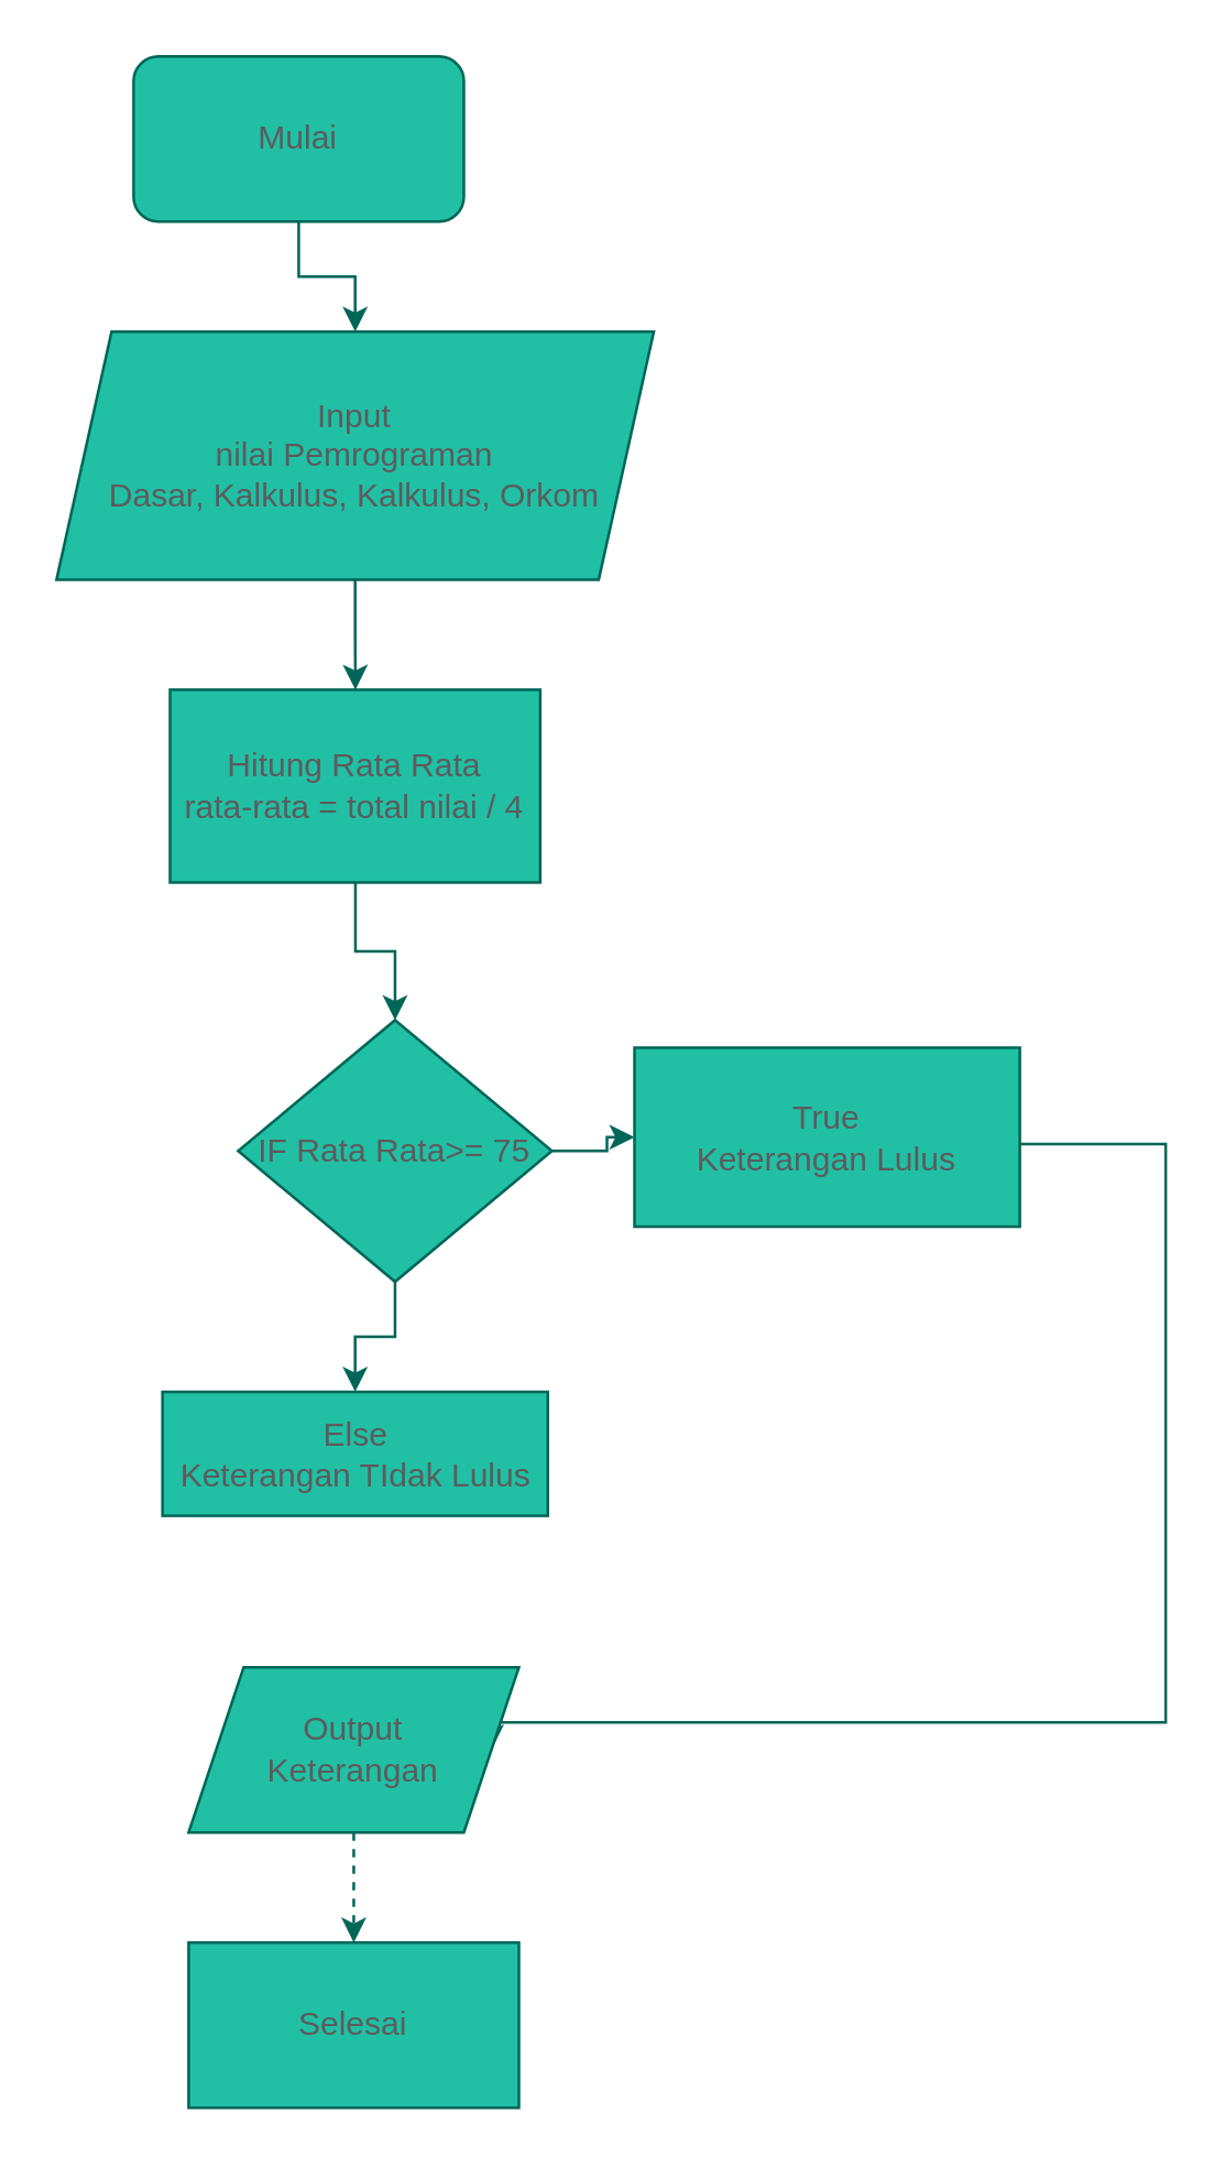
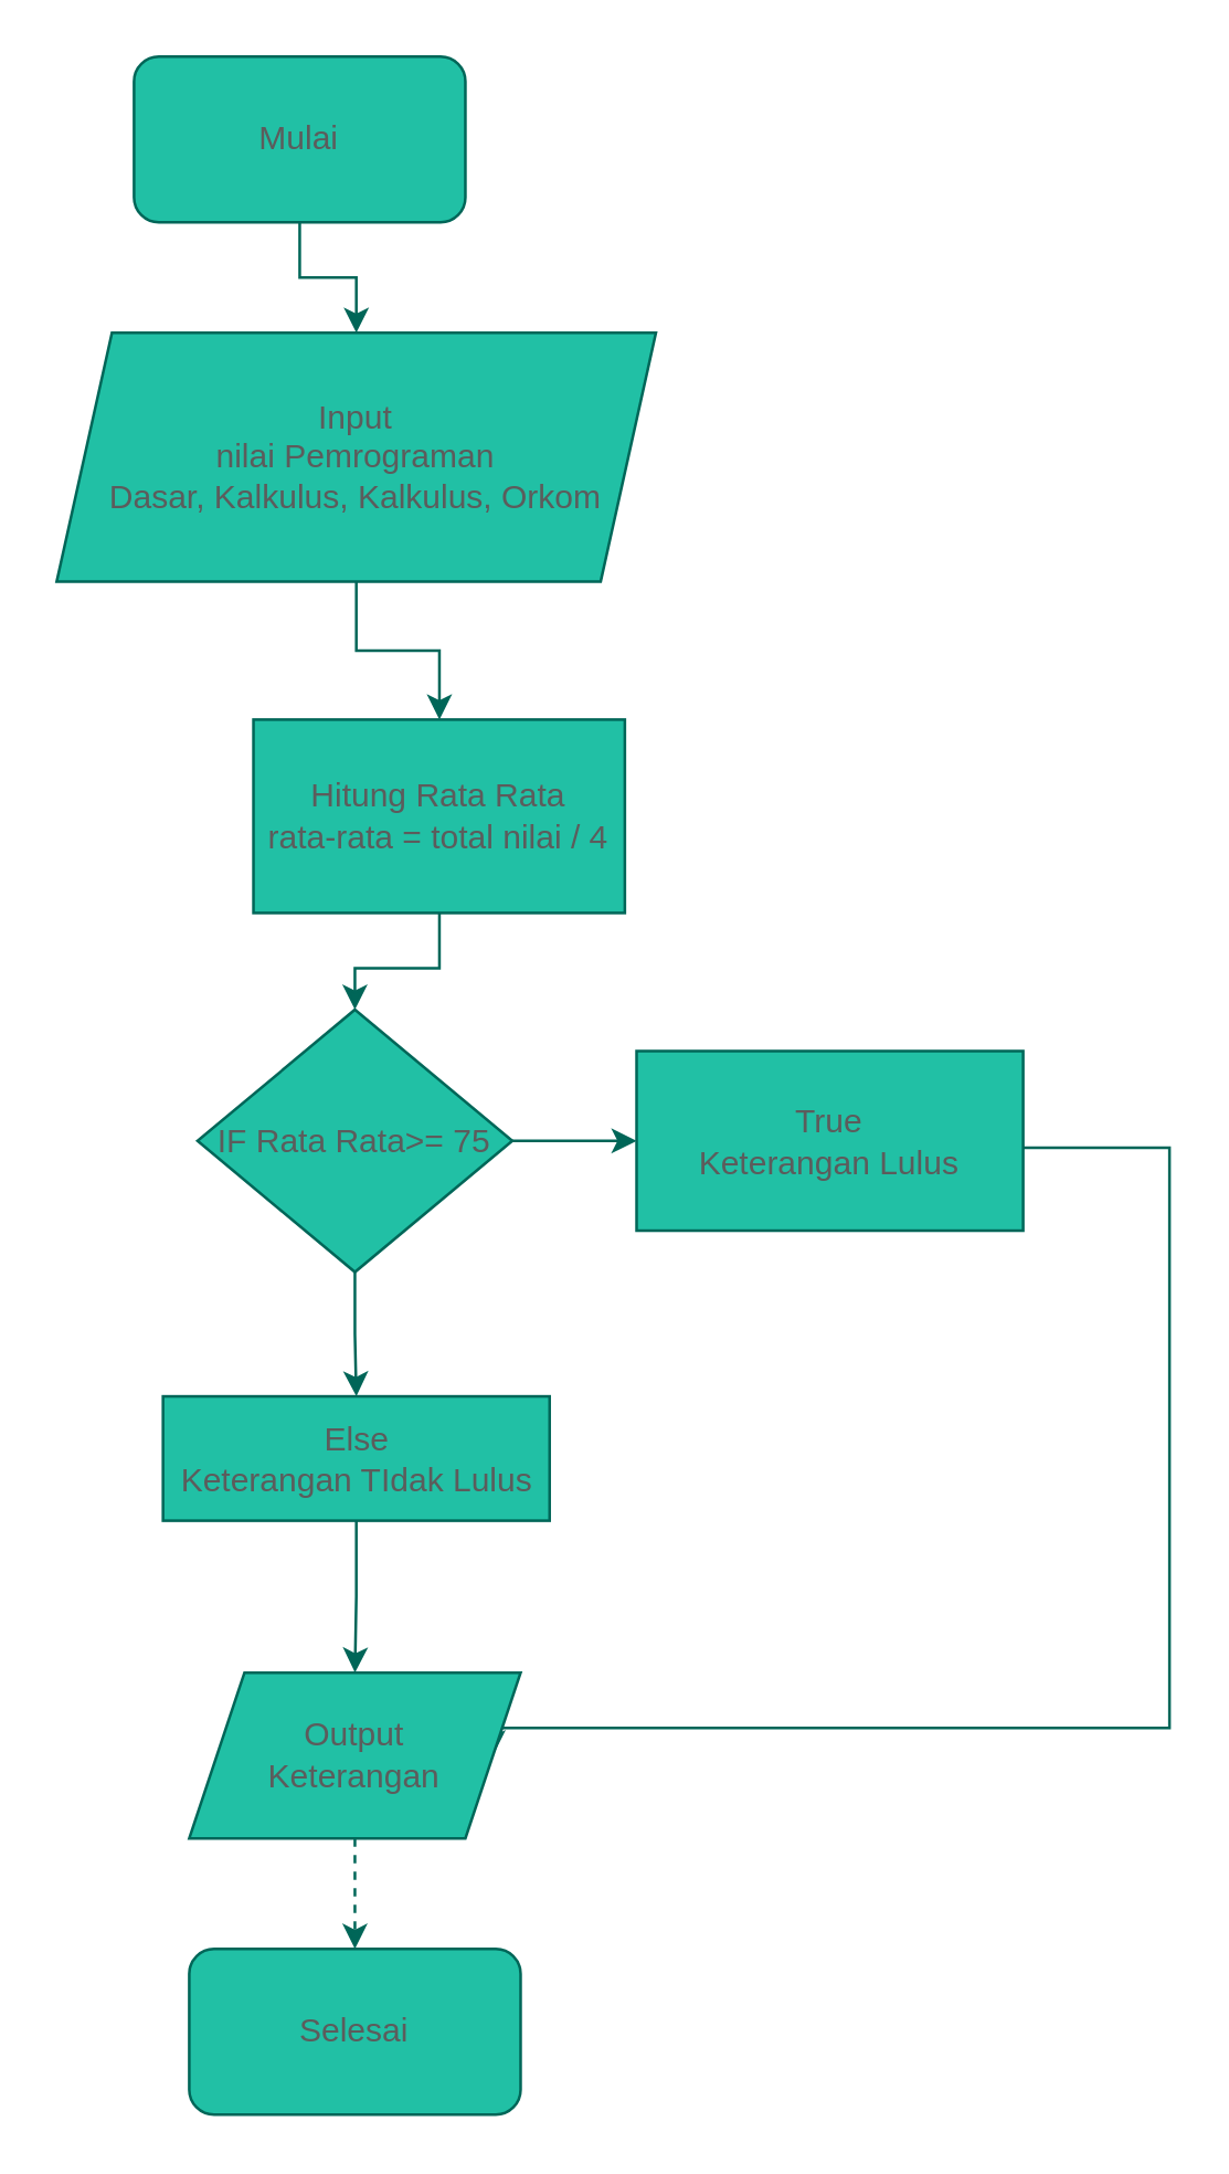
- <mxCell id="7" value="Hitung Rata Rata&lt;br&gt;rata-rata = total nilai / 4" style="whiteSpace=wrap;html=1;fillColor=#21C0A5;strokeColor=#006658;fontColor=#5C5C5C;" parent="1" vertex="1"><mxGeometry x="61.25" y="250" width="134.5" height="70" as="geometry" /></mxCell>
+ <mxCell id="7" value="Hitung Rata Rata&lt;br&gt;rata-rata = total nilai / 4" style="whiteSpace=wrap;html=1;fillColor=#21C0A5;strokeColor=#006658;fontColor=#5C5C5C;" parent="1" vertex="1"><mxGeometry x="91.25" y="260" width="134.5" height="70" as="geometry" /></mxCell>
- <mxCell id="10" value="IF Rata Rata&amp;gt;= 75" style="rhombus;whiteSpace=wrap;html=1;fillColor=#21C0A5;strokeColor=#006658;fontColor=#5C5C5C;" parent="1" vertex="1"><mxGeometry x="86" y="370" width="114" height="95" as="geometry" /></mxCell>
+ <mxCell id="10" value="IF Rata Rata&amp;gt;= 75" style="rhombus;whiteSpace=wrap;html=1;fillColor=#21C0A5;strokeColor=#006658;fontColor=#5C5C5C;" parent="1" vertex="1"><mxGeometry x="71" y="365" width="114" height="95" as="geometry" /></mxCell>
+ <mxCell id="14" value="" style="edgeStyle=orthogonalEdgeStyle;rounded=0;orthogonalLoop=1;jettySize=auto;html=1;strokeColor=#006658;fontColor=#5C5C5C;" parent="1" source="15" target="17" edge="1"><mxGeometry relative="1" as="geometry" /></mxCell>
- <mxCell id="12" value="Selesai" style="whiteSpace=wrap;html=1;fillColor=#21C0A5;strokeColor=#006658;fontColor=#5C5C5C;rounded=0;" parent="1" vertex="1"><mxGeometry x="68" y="705" width="120" height="60" as="geometry" /></mxCell>
+ <mxCell id="12" value="Selesai" style="rounded=1;whiteSpace=wrap;html=1;fillColor=#21C0A5;strokeColor=#006658;fontColor=#5C5C5C;" parent="1" vertex="1"><mxGeometry x="68" y="705" width="120" height="60" as="geometry" /></mxCell>
